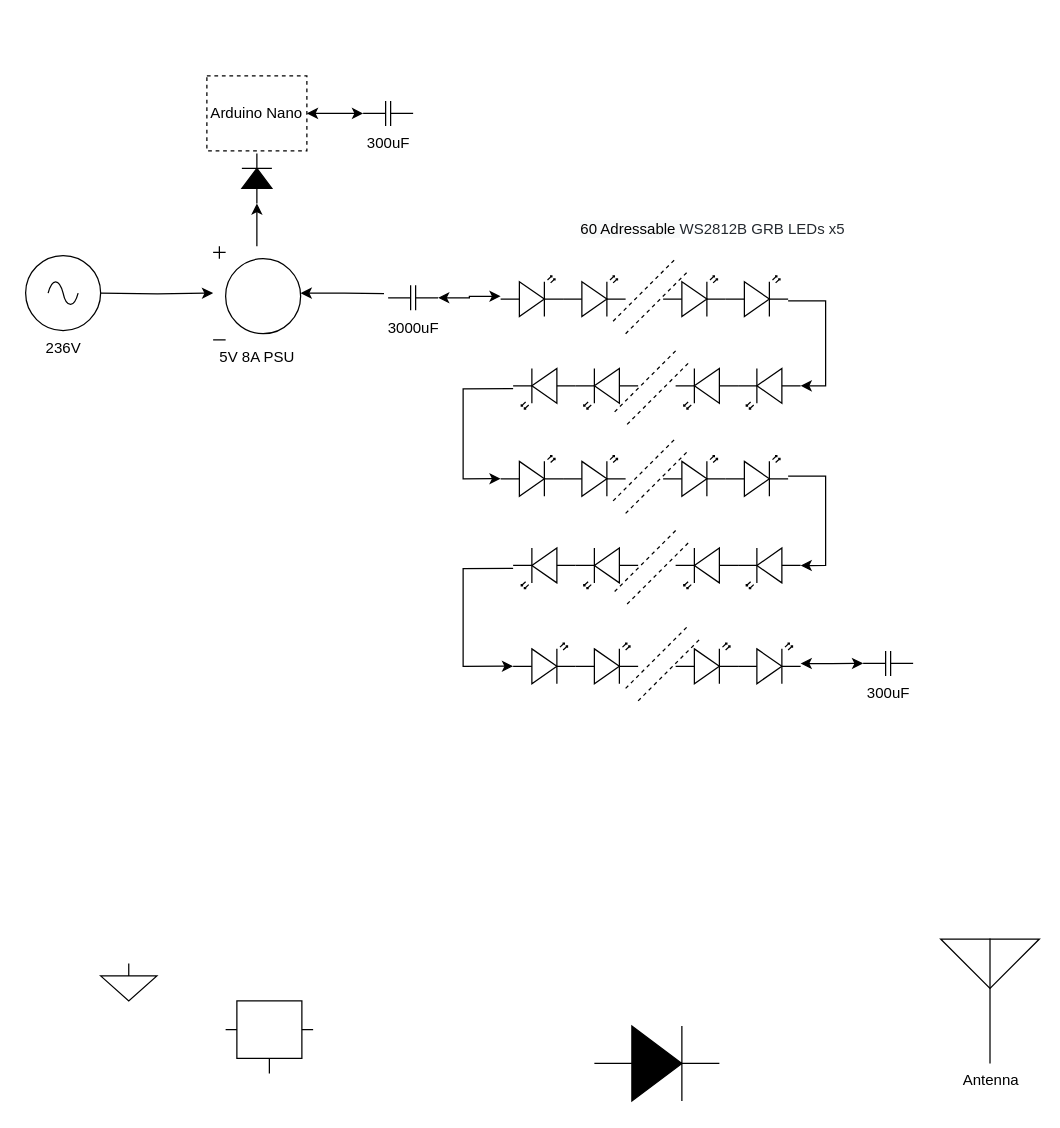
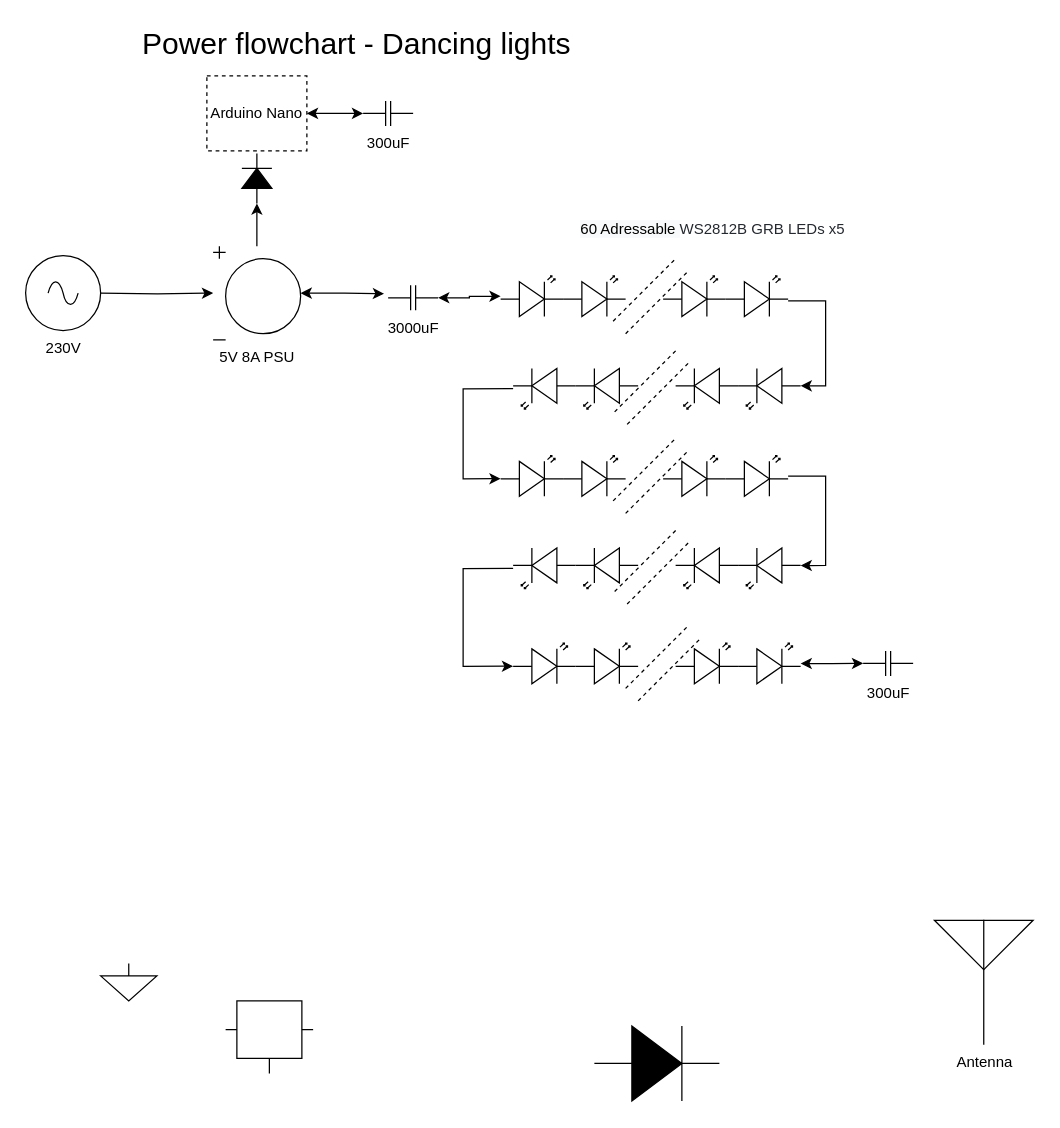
+ <mxCell id="57" value="Power flowchart - Dancing lights" style="text;html=1;strokeColor=none;fillColor=none;align=center;verticalAlign=middle;whiteSpace=wrap;rounded=0;fontFamily=Helvetica;fontSize=24;" parent="1" vertex="1"><mxGeometry x="90" y="20" width="390" height="30" as="geometry" /></mxCell>
- <mxCell id="4" style="edgeStyle=orthogonalEdgeStyle;rounded=0;orthogonalLoop=1;jettySize=auto;html=1;entryX=-0.082;entryY=0.339;entryDx=0;entryDy=0;entryPerimeter=0;fontFamily=Helvetica;fontSize=12;startArrow=classic;startFill=1;endArrow=none;endFill=1;" parent="1" source="6" target="61" edge="1"><mxGeometry relative="1" as="geometry" /></mxCell>
+ <mxCell id="4" style="edgeStyle=orthogonalEdgeStyle;rounded=0;orthogonalLoop=1;jettySize=auto;html=1;entryX=-0.082;entryY=0.339;entryDx=0;entryDy=0;entryPerimeter=0;fontFamily=Helvetica;fontSize=12;startArrow=classic;startFill=1;endArrow=classic;endFill=1;" parent="1" source="6" target="61" edge="1"><mxGeometry relative="1" as="geometry" /></mxCell>
- <mxCell id="3" value="236V" style="pointerEvents=1;verticalLabelPosition=bottom;shadow=0;dashed=0;align=center;html=1;verticalAlign=top;shape=mxgraph.electrical.signal_sources.source;aspect=fixed;points=[[0.5,0,0],[1,0.5,0],[0.5,1,0],[0,0.5,0]];elSignalType=ac;" parent="1" vertex="1"><mxGeometry x="20" y="203.75" width="60" height="60" as="geometry" /></mxCell>
+ <mxCell id="3" value="230V" style="pointerEvents=1;verticalLabelPosition=bottom;shadow=0;dashed=0;align=center;html=1;verticalAlign=top;shape=mxgraph.electrical.signal_sources.source;aspect=fixed;points=[[0.5,0,0],[1,0.5,0],[0.5,1,0],[0,0.5,0]];elSignalType=ac;" parent="1" vertex="1"><mxGeometry x="20" y="203.75" width="60" height="60" as="geometry" /></mxCell>
- <mxCell id="59" value="Antenna" style="verticalLabelPosition=bottom;shadow=0;dashed=0;align=center;html=1;verticalAlign=top;shape=mxgraph.electrical.radio.aerial_-_antenna_2;fontFamily=Helvetica;fontSize=12;" parent="1" vertex="1"><mxGeometry x="752" y="750" width="79" height="100" as="geometry" /></mxCell>
+ <mxCell id="59" value="Antenna" style="verticalLabelPosition=bottom;shadow=0;dashed=0;align=center;html=1;verticalAlign=top;shape=mxgraph.electrical.radio.aerial_-_antenna_2;fontFamily=Helvetica;fontSize=12;" parent="1" vertex="1"><mxGeometry x="747" y="735" width="79" height="100" as="geometry" /></mxCell>
